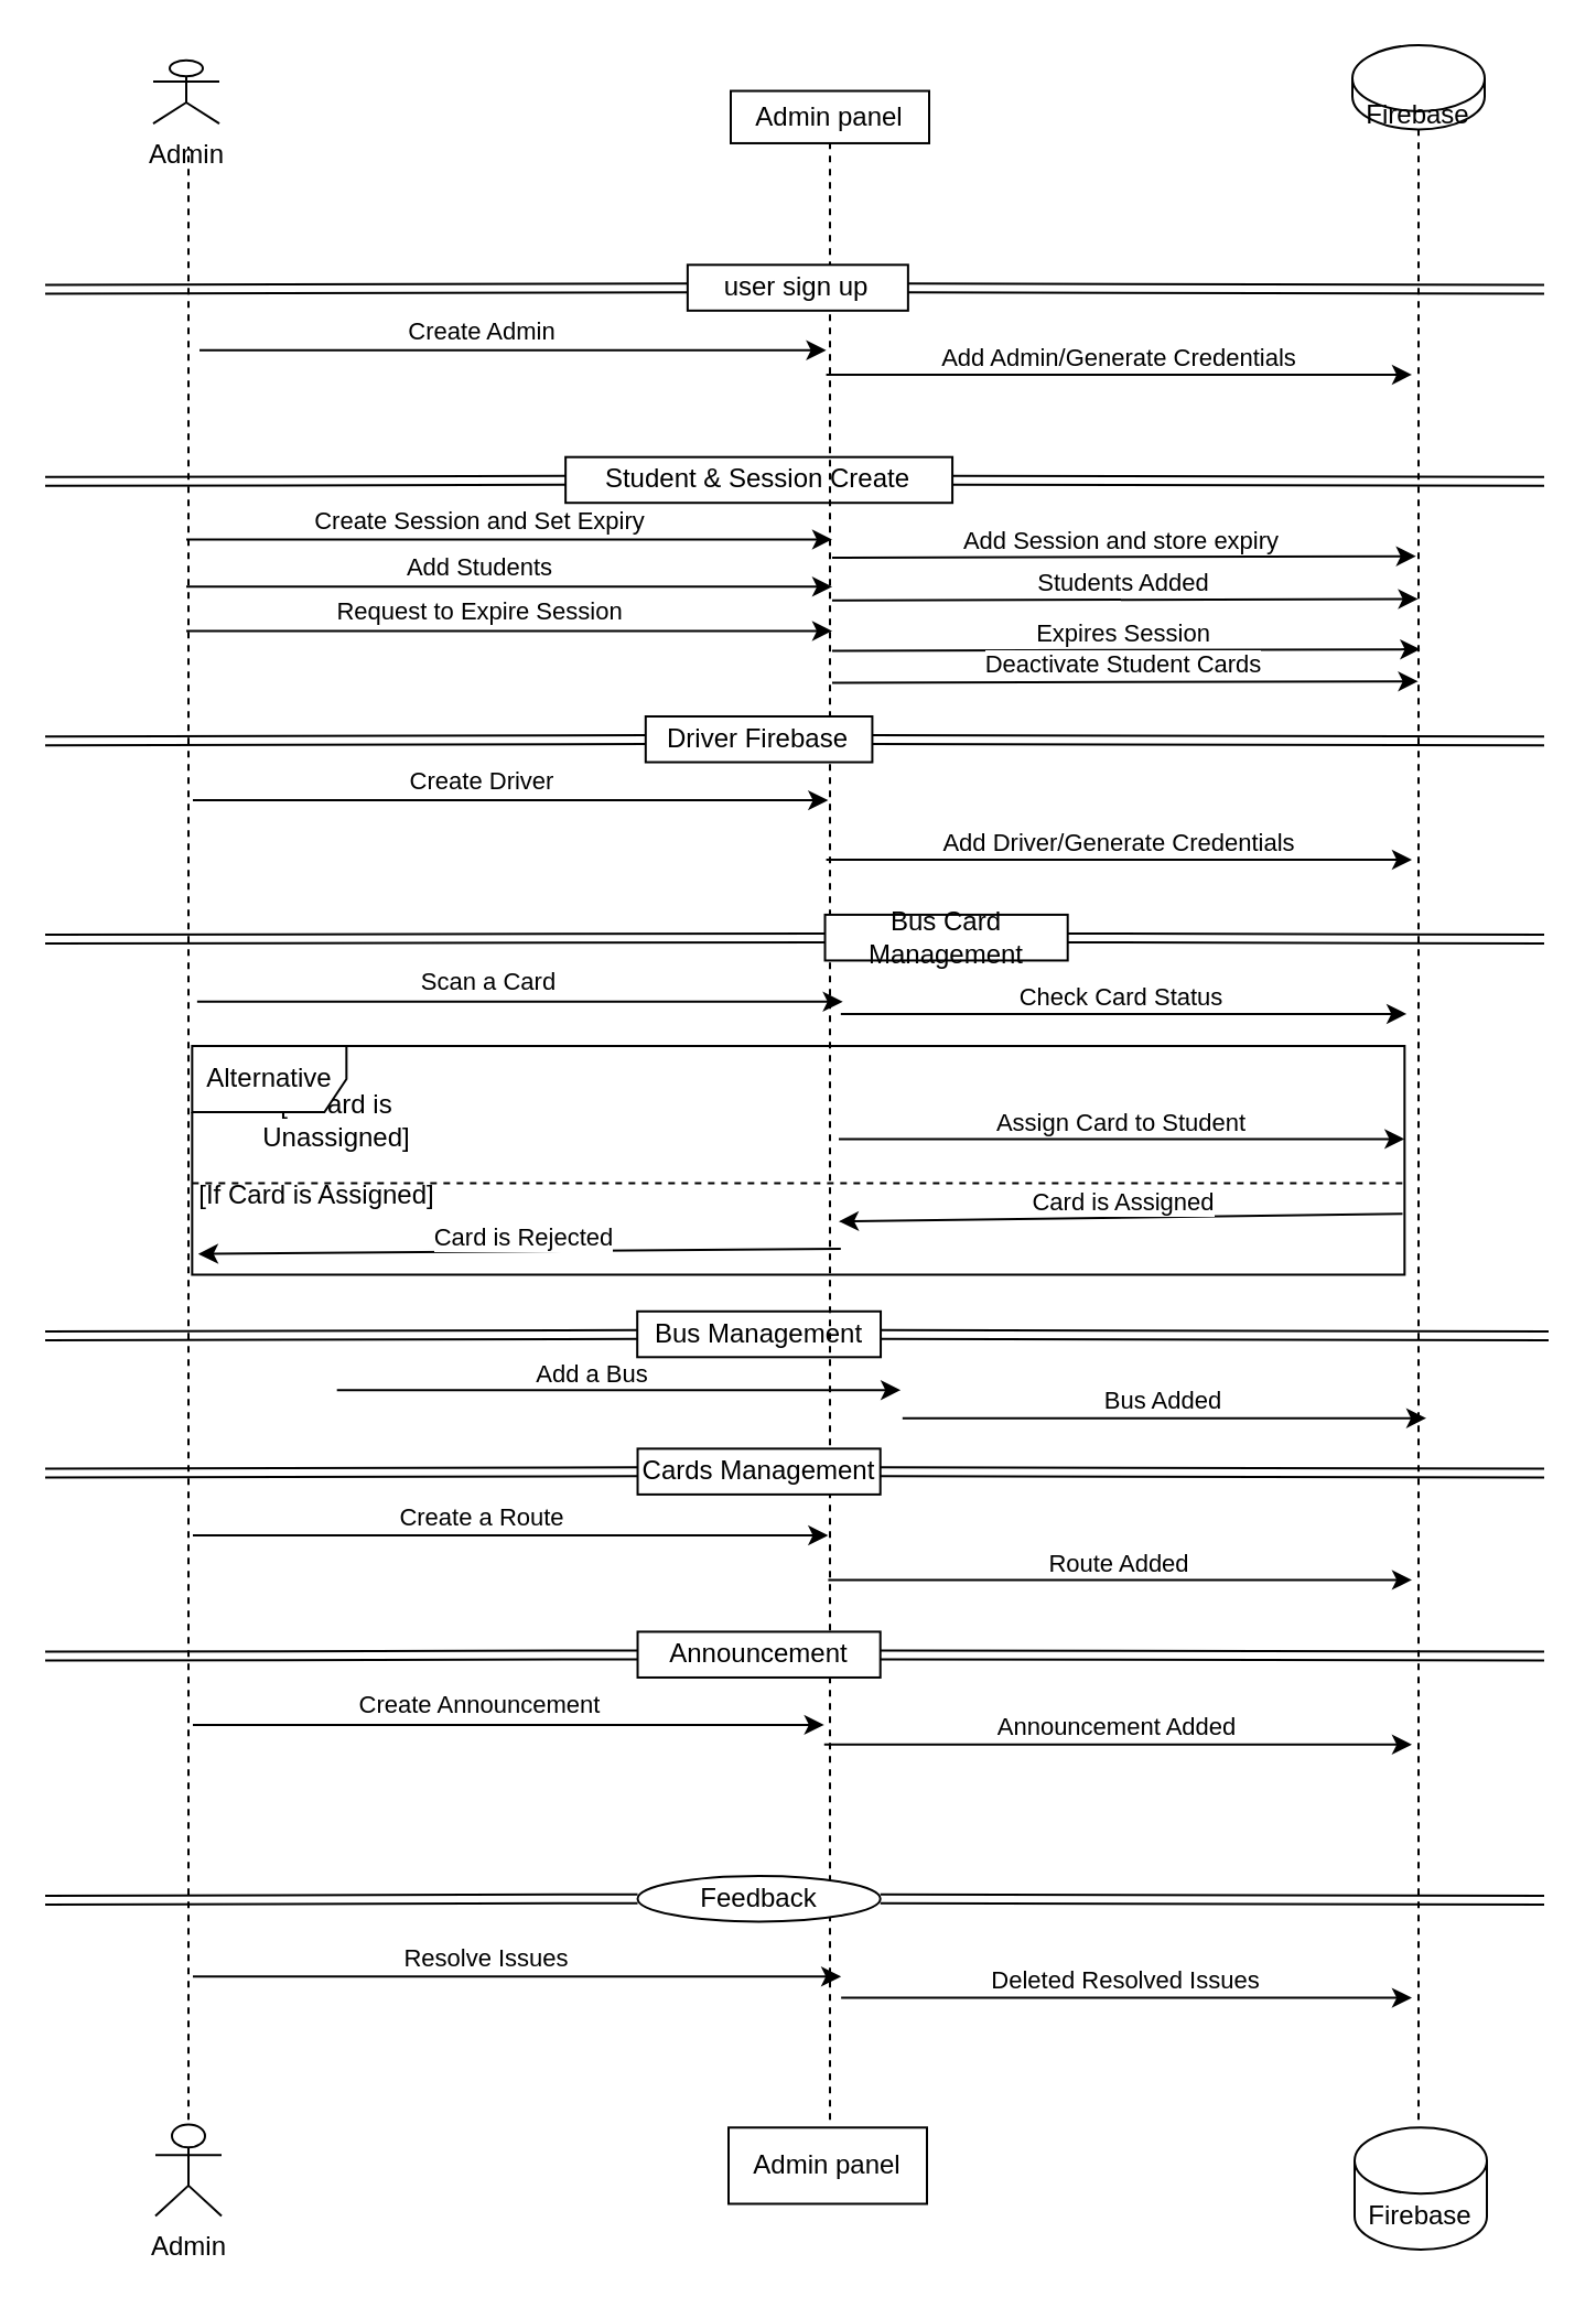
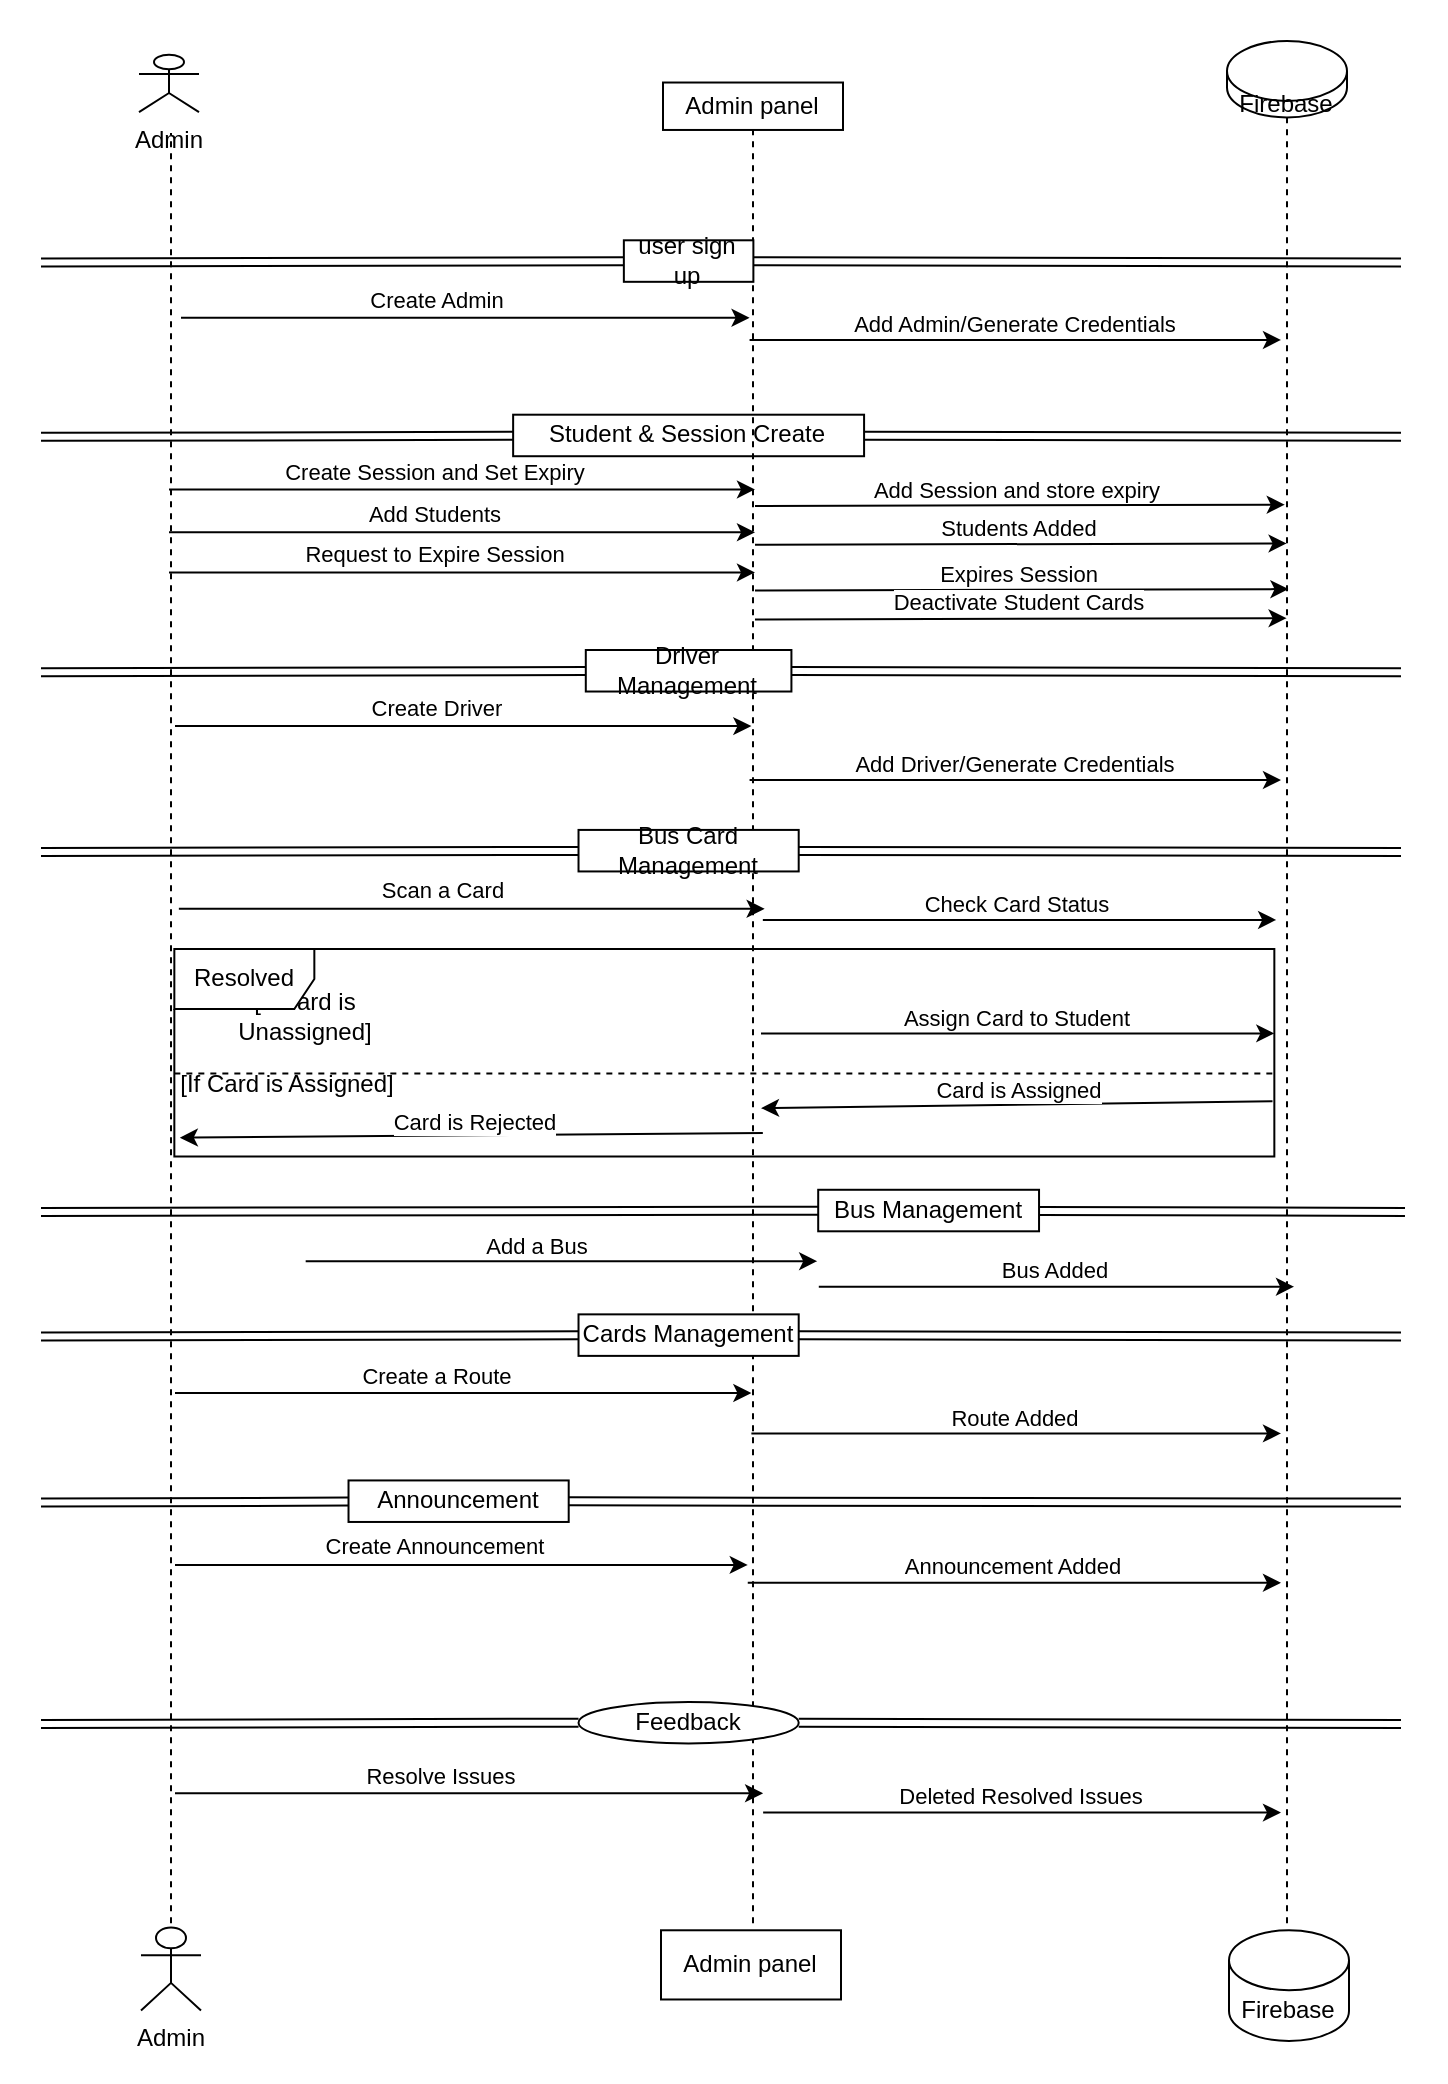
- <mxCell id="78" value="user sign up" style="rounded=0;whiteSpace=wrap;html=1;container=0;" parent="2" vertex="1"><mxGeometry x="291.429" y="99.654" width="100" height="20.761" as="geometry" /></mxCell>
+ <mxCell id="78" value="user sign up" style="rounded=0;whiteSpace=wrap;html=1;container=0;" parent="2" vertex="1"><mxGeometry x="291.429" y="99.654" width="64.762" height="20.761" as="geometry" /></mxCell>
- <mxCell id="81" value="Driver Firebase" style="rounded=0;whiteSpace=wrap;html=1;container=0;" parent="2" vertex="1"><mxGeometry x="272.405" y="304.498" width="102.81" height="20.761" as="geometry" /></mxCell>
+ <mxCell id="81" value="Driver Management" style="rounded=0;whiteSpace=wrap;html=1;container=0;" parent="2" vertex="1"><mxGeometry x="272.405" y="304.498" width="102.81" height="20.761" as="geometry" /></mxCell>
- <mxCell id="70" value="Bus Card Management" style="rounded=0;whiteSpace=wrap;html=1;container=0;" parent="2" vertex="1"><mxGeometry x="353.762" y="394.464" width="110.095" height="20.761" as="geometry" /></mxCell>
+ <mxCell id="70" value="Bus Card Management" style="rounded=0;whiteSpace=wrap;html=1;container=0;" parent="2" vertex="1"><mxGeometry x="268.762" y="394.464" width="110.095" height="20.761" as="geometry" /></mxCell>
- <mxCell id="71" value="Alternative" style="shape=umlFrame;whiteSpace=wrap;html=1;pointerEvents=0;width=70;height=30;container=0;" parent="2" vertex="1"><mxGeometry x="66.667" y="453.979" width="550.0" height="103.806" as="geometry" /></mxCell>
+ <mxCell id="71" value="Resolved" style="shape=umlFrame;whiteSpace=wrap;html=1;pointerEvents=0;width=70;height=30;container=0;" parent="2" vertex="1"><mxGeometry x="66.667" y="453.979" width="550.0" height="103.806" as="geometry" /></mxCell>
- <mxCell id="61" value="Bus Management" style="rounded=0;whiteSpace=wrap;html=1;container=0;" parent="2" vertex="1"><mxGeometry x="268.6" y="574.394" width="110.419" height="20.761" as="geometry" /></mxCell>
+ <mxCell id="61" value="Bus Management" style="rounded=0;whiteSpace=wrap;html=1;container=0;" parent="2" vertex="1"><mxGeometry x="388.6" y="574.394" width="110.419" height="20.761" as="geometry" /></mxCell>
- <mxCell id="87" value="Announcement" style="rounded=0;whiteSpace=wrap;html=1;container=0;" parent="2" vertex="1"><mxGeometry x="268.762" y="719.723" width="110.095" height="20.761" as="geometry" /></mxCell>
+ <mxCell id="87" value="Announcement" style="rounded=0;whiteSpace=wrap;html=1;container=0;" parent="2" vertex="1"><mxGeometry x="153.762" y="719.723" width="110.095" height="20.761" as="geometry" /></mxCell>
